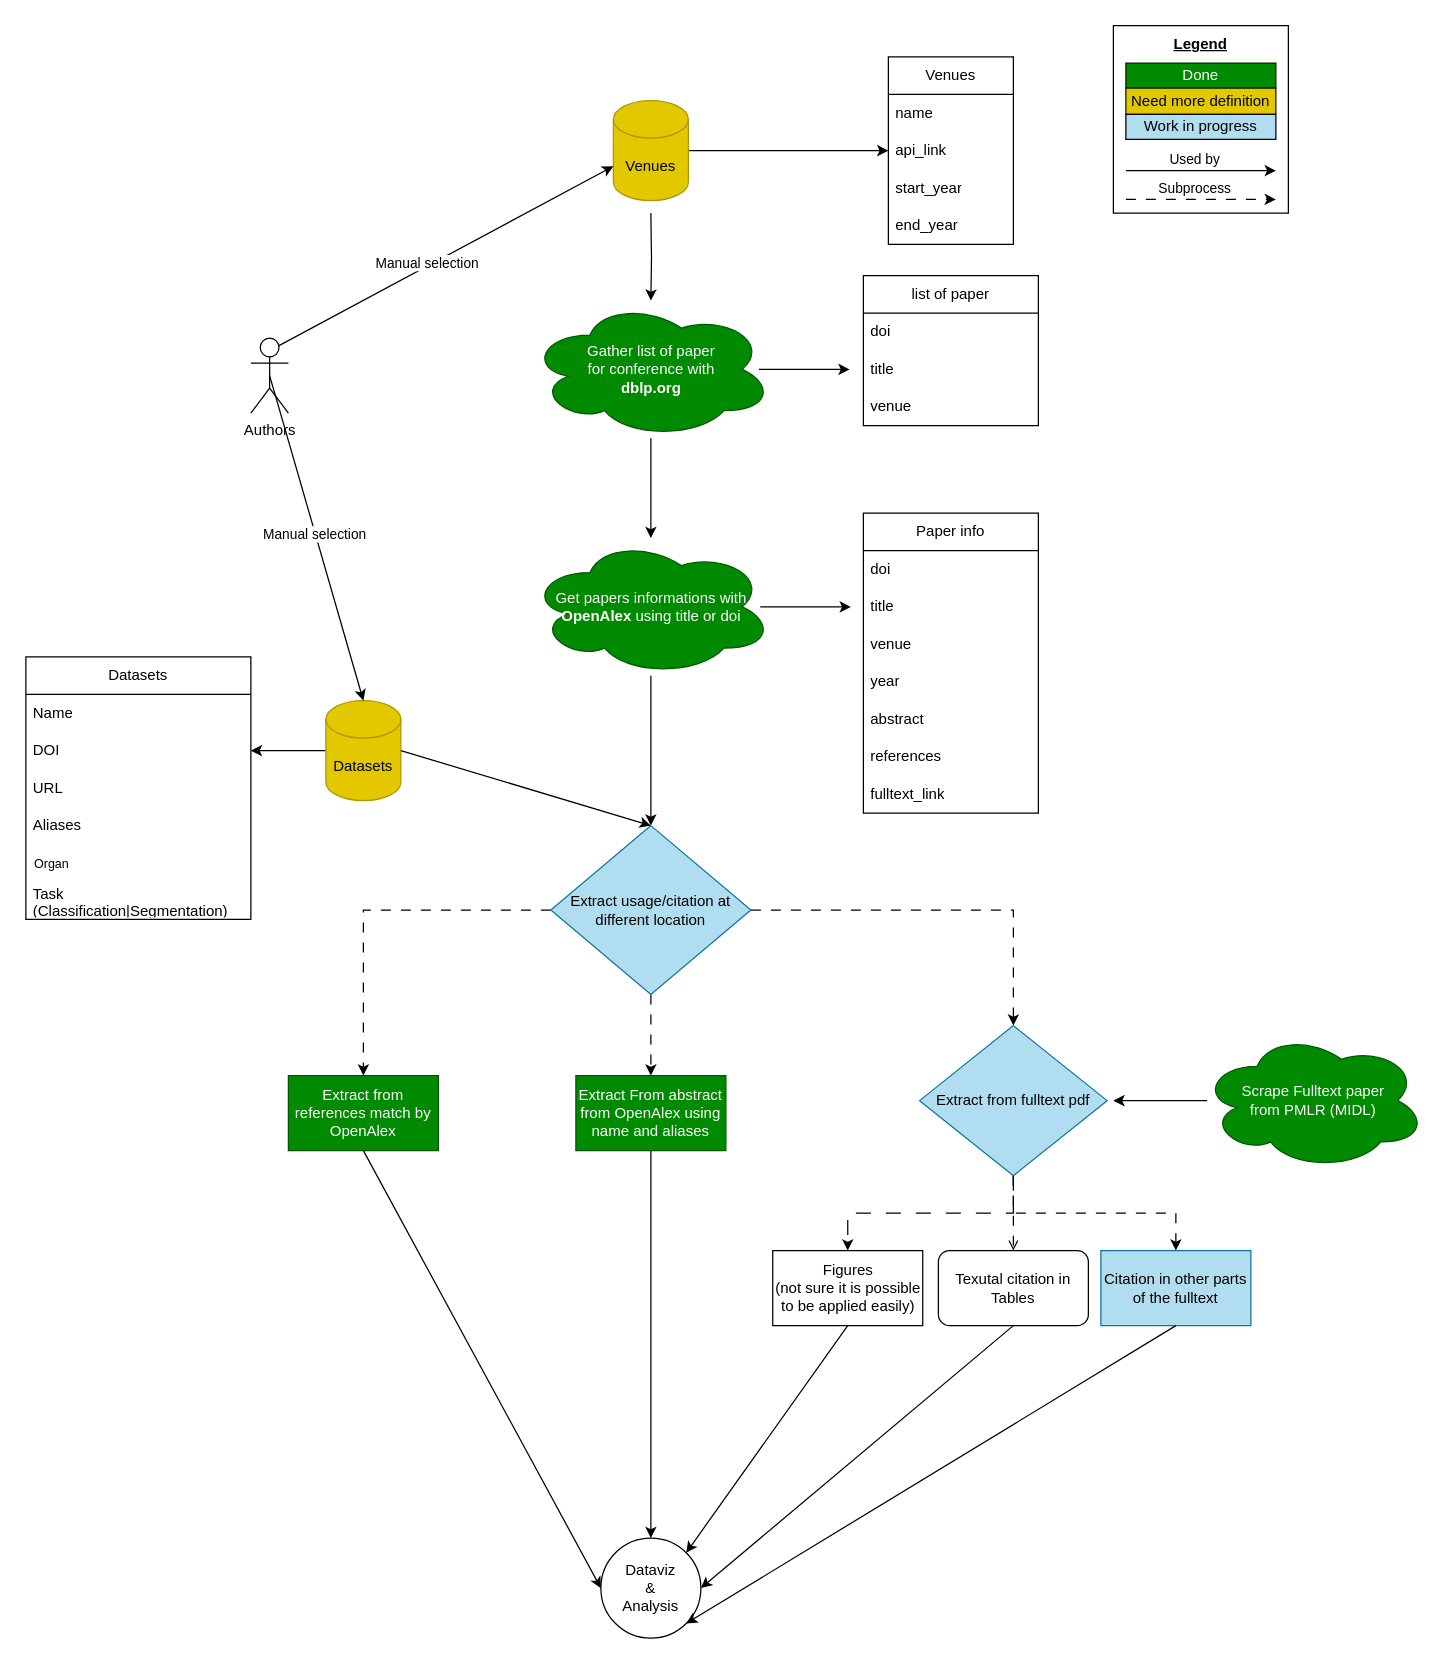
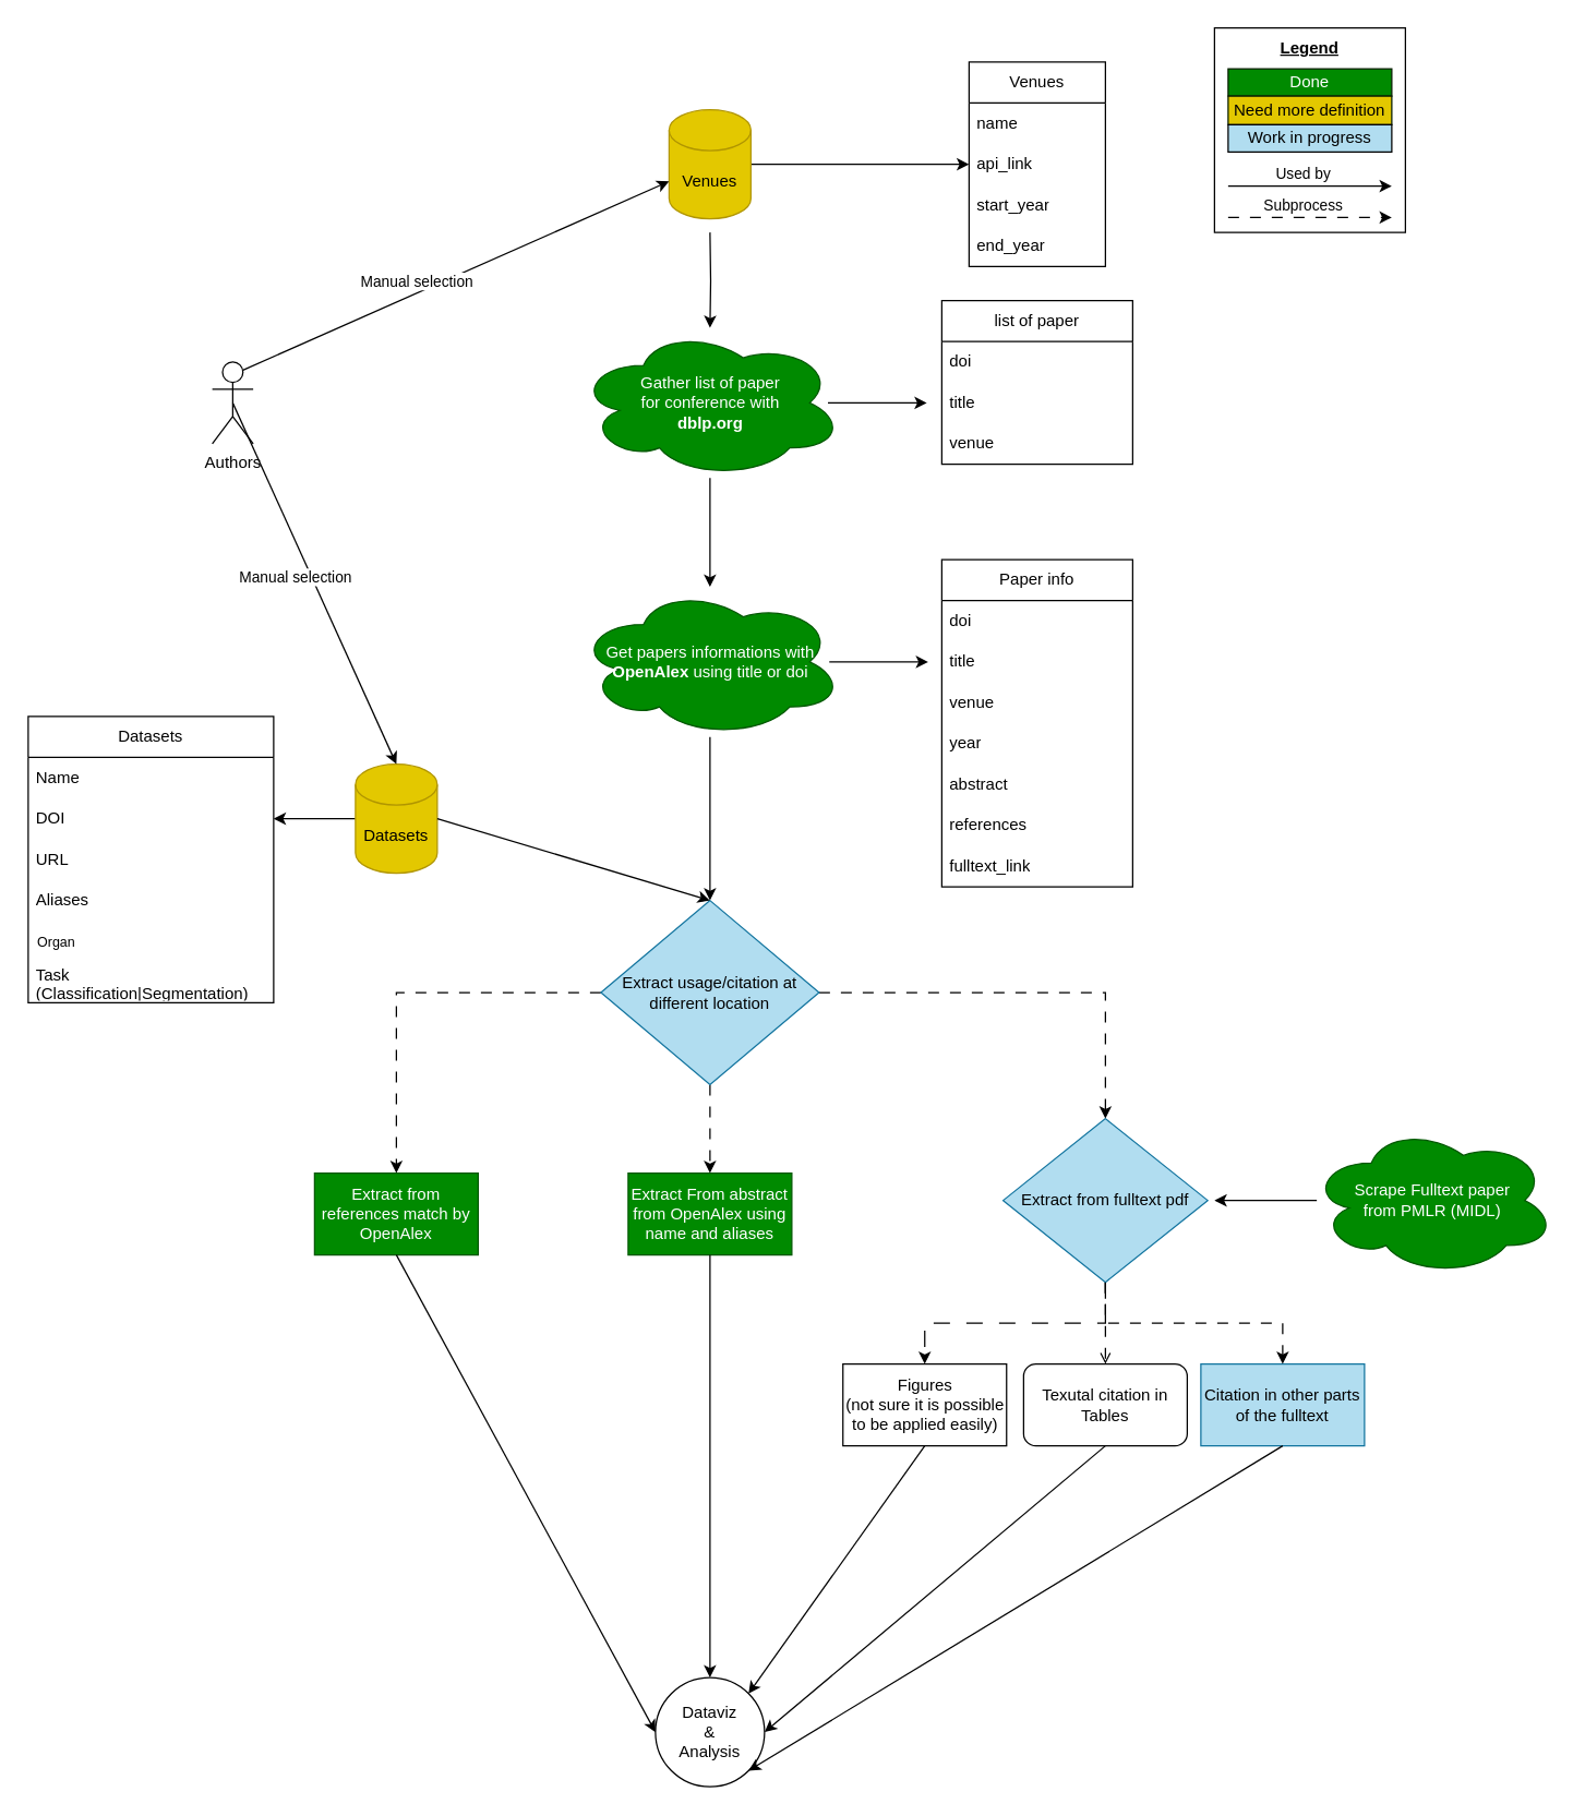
- <mxCell id="51" value="Authors" style="shape=umlActor;verticalLabelPosition=bottom;verticalAlign=top;html=1;outlineConnect=0;" parent="1" vertex="1"><mxGeometry x="200" y="270" width="30" height="60" as="geometry" /></mxCell>
+ <mxCell id="51" value="Authors" style="shape=umlActor;verticalLabelPosition=bottom;verticalAlign=top;html=1;outlineConnect=0;" parent="1" vertex="1"><mxGeometry x="155" y="265" width="30" height="60" as="geometry" /></mxCell>
